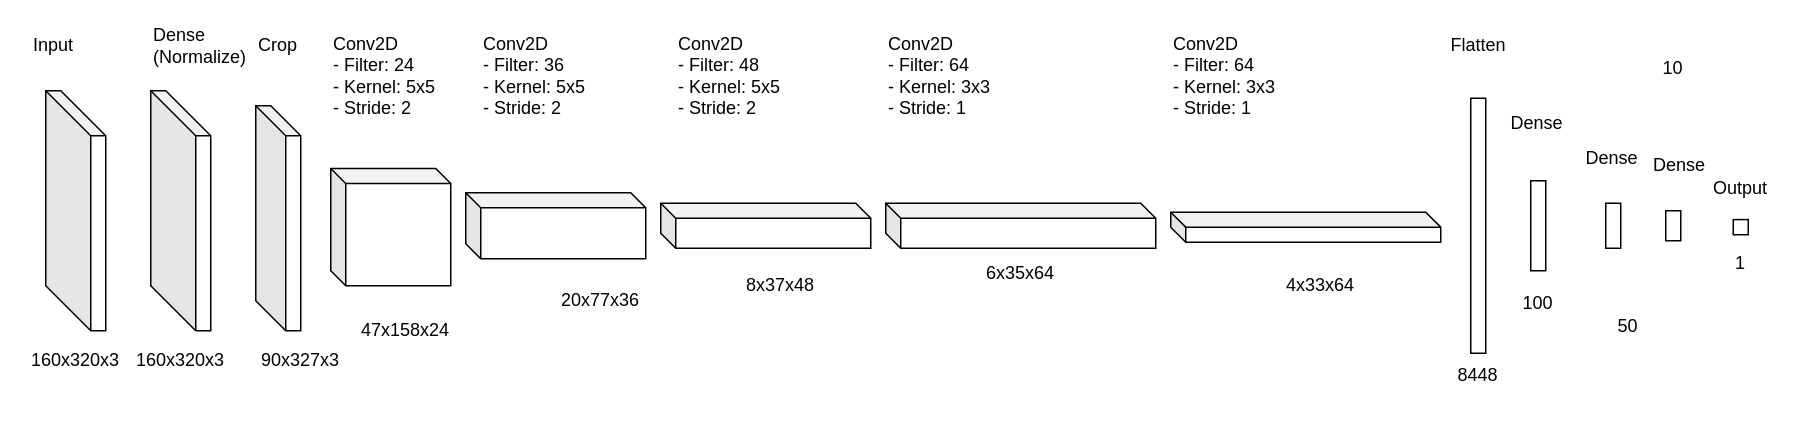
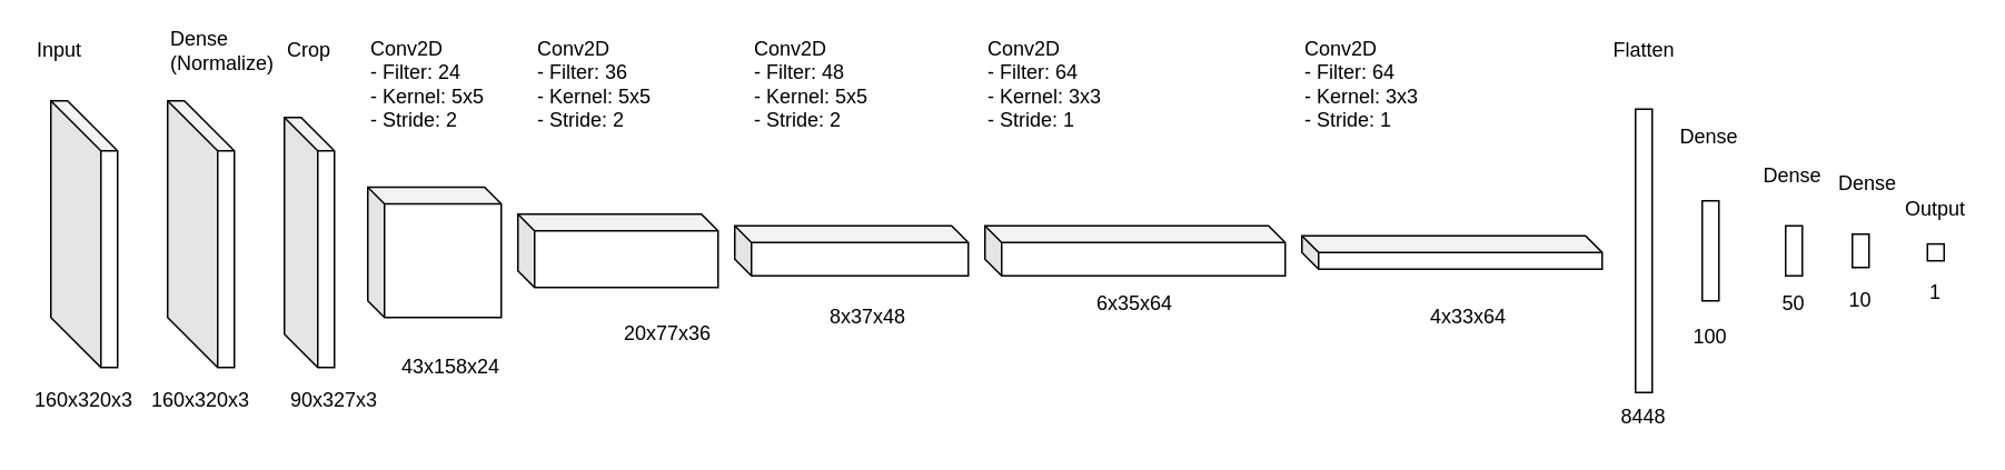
- <mxCell id="40" value="10" style="text;html=1;strokeColor=none;fillColor=none;align=center;verticalAlign=middle;whiteSpace=wrap;rounded=0;" vertex="1" parent="1"><mxGeometry x="1095" y="35" width="40" height="20" as="geometry" /></mxCell>
+ <mxCell id="40" value="10" style="text;html=1;strokeColor=none;fillColor=none;align=center;verticalAlign=middle;whiteSpace=wrap;rounded=0;" vertex="1" parent="1"><mxGeometry x="1095" y="170" width="40" height="20" as="geometry" /></mxCell>
- <mxCell id="22" value="50" style="text;html=1;strokeColor=none;fillColor=none;align=center;verticalAlign=middle;whiteSpace=wrap;rounded=0;" vertex="1" parent="1"><mxGeometry x="1065" y="207.03" width="40" height="20" as="geometry" /></mxCell>
+ <mxCell id="22" value="50" style="text;html=1;strokeColor=none;fillColor=none;align=center;verticalAlign=middle;whiteSpace=wrap;rounded=0;" vertex="1" parent="1"><mxGeometry x="1055" y="172.03" width="40" height="20" as="geometry" /></mxCell>
- <mxCell id="7" value="47x158x24" style="text;html=1;strokeColor=none;fillColor=none;align=center;verticalAlign=middle;whiteSpace=wrap;rounded=0;" vertex="1" parent="1"><mxGeometry x="250" y="210" width="40" height="20" as="geometry" /></mxCell>
+ <mxCell id="7" value="43x158x24" style="text;html=1;strokeColor=none;fillColor=none;align=center;verticalAlign=middle;whiteSpace=wrap;rounded=0;" vertex="1" parent="1"><mxGeometry x="250" y="210" width="40" height="20" as="geometry" /></mxCell>
